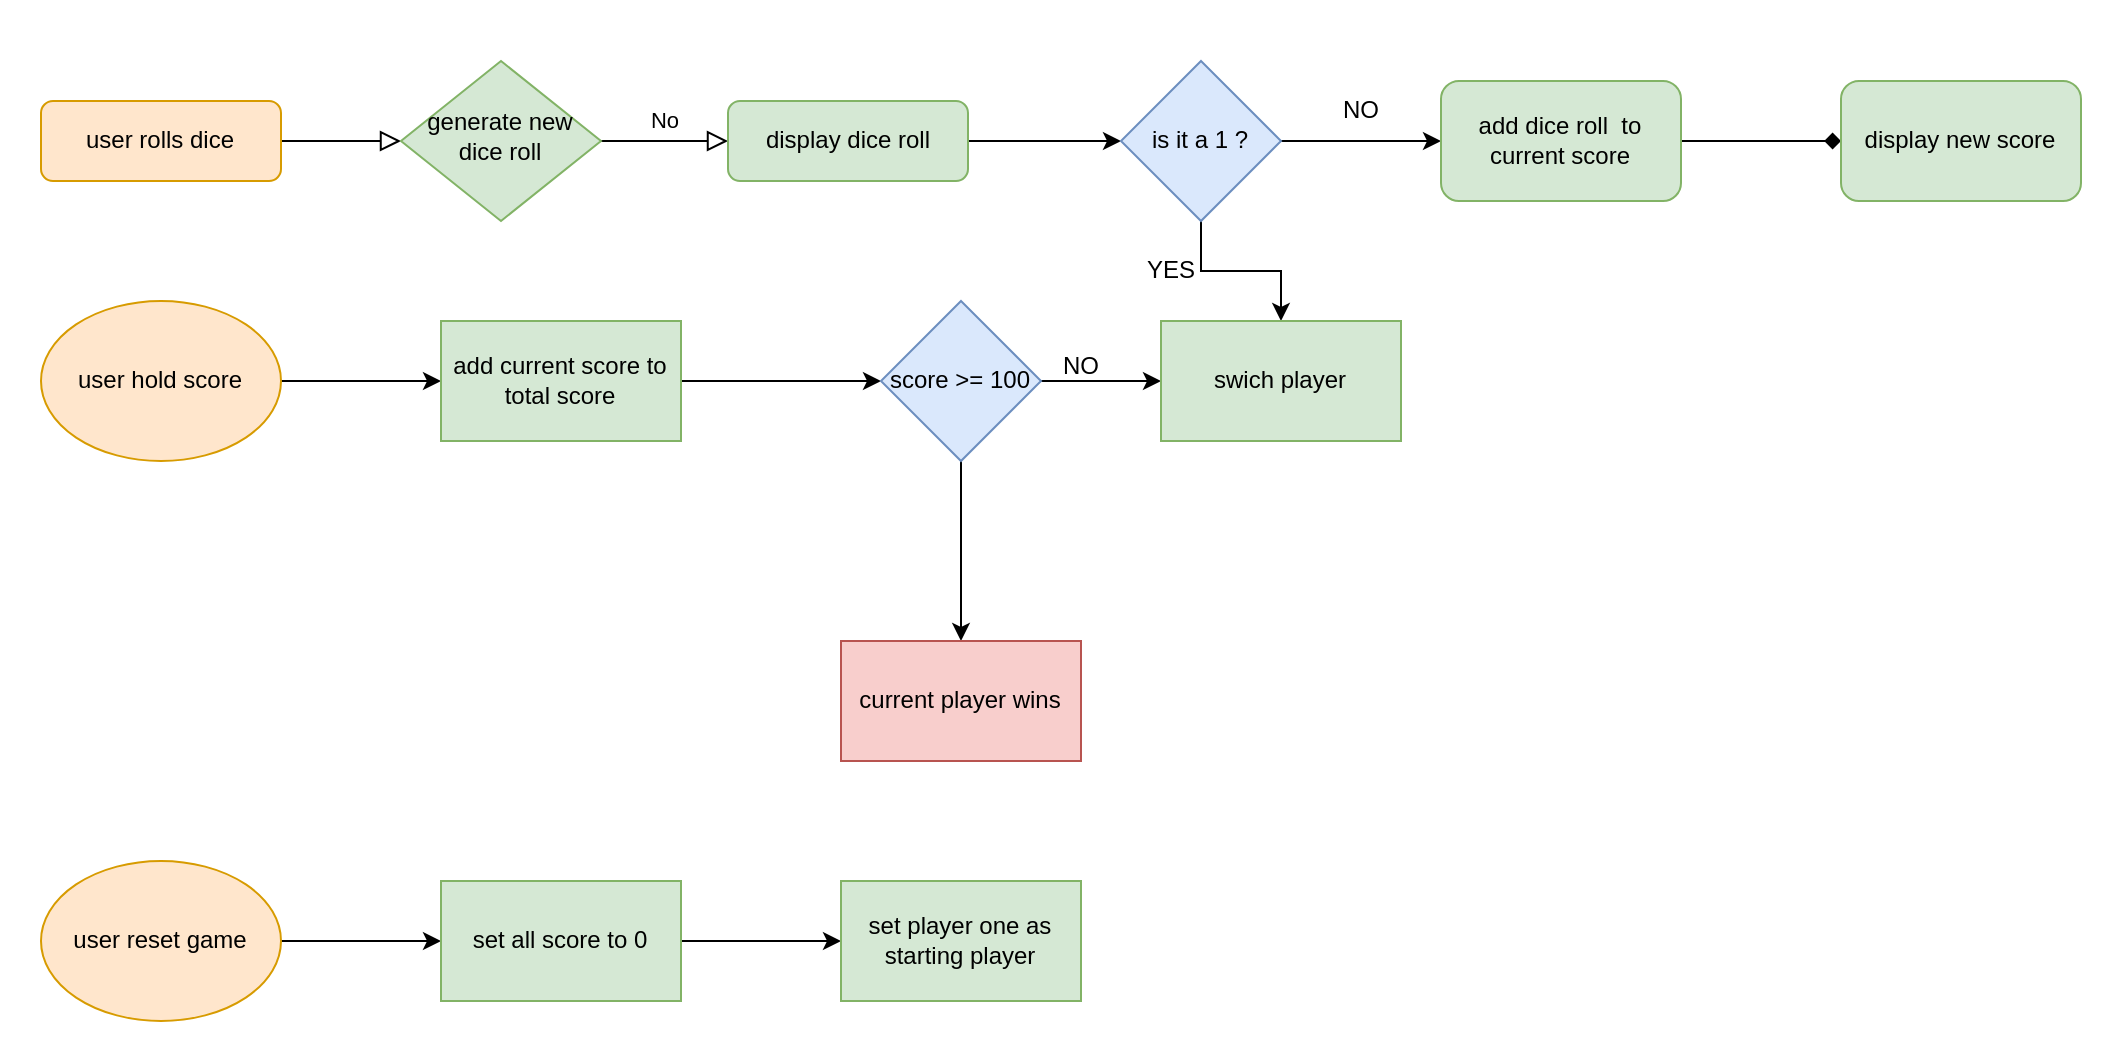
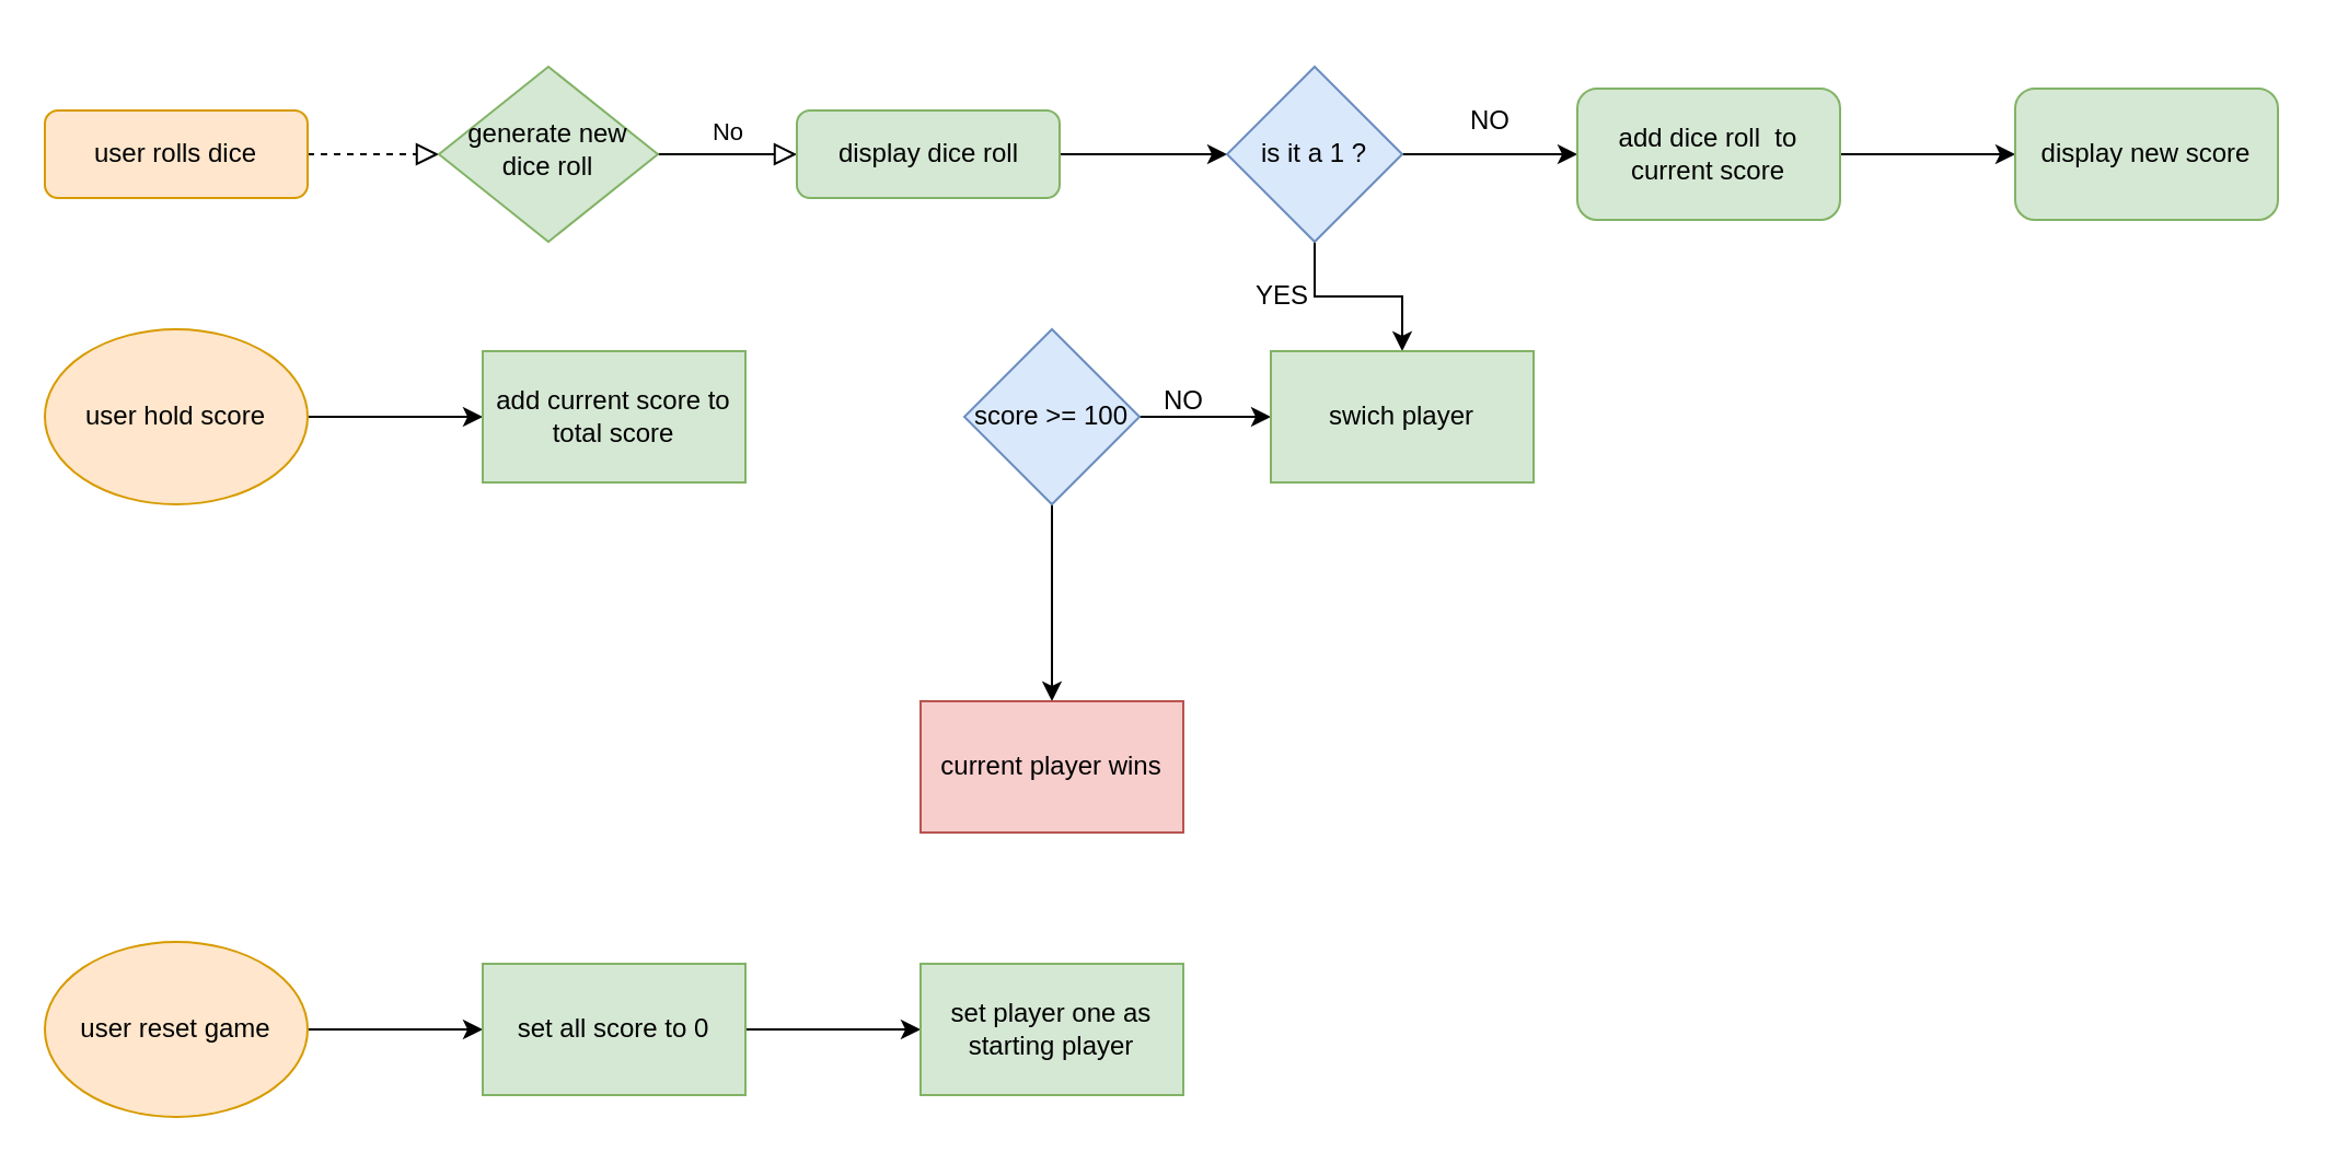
- <mxCell id="2" value="" style="rounded=0;html=1;jettySize=auto;orthogonalLoop=1;fontSize=11;endArrow=block;endFill=0;endSize=8;strokeWidth=1;shadow=0;labelBackgroundColor=none;edgeStyle=orthogonalEdgeStyle;" parent="1" source="3" target="5" edge="1"><mxGeometry relative="1" as="geometry" /></mxCell>
+ <mxCell id="2" value="" style="rounded=0;html=1;jettySize=auto;orthogonalLoop=1;fontSize=11;endArrow=block;endFill=0;endSize=8;strokeWidth=1;shadow=0;labelBackgroundColor=none;edgeStyle=orthogonalEdgeStyle;dashed=1;" parent="1" source="3" target="5" edge="1"><mxGeometry relative="1" as="geometry" /></mxCell>
- <mxCell id="13" value="" style="edgeStyle=orthogonalEdgeStyle;rounded=0;orthogonalLoop=1;jettySize=auto;html=1;endArrow=diamond;" edge="1" parent="1" source="14" target="16"><mxGeometry relative="1" as="geometry" /></mxCell>
+ <mxCell id="13" value="" style="edgeStyle=orthogonalEdgeStyle;rounded=0;orthogonalLoop=1;jettySize=auto;html=1;" edge="1" parent="1" source="14" target="16"><mxGeometry relative="1" as="geometry" /></mxCell>
- <mxCell id="19" value="" style="edgeStyle=orthogonalEdgeStyle;rounded=0;orthogonalLoop=1;jettySize=auto;html=1;" edge="1" parent="1" source="20" target="23"><mxGeometry relative="1" as="geometry" /></mxCell>
